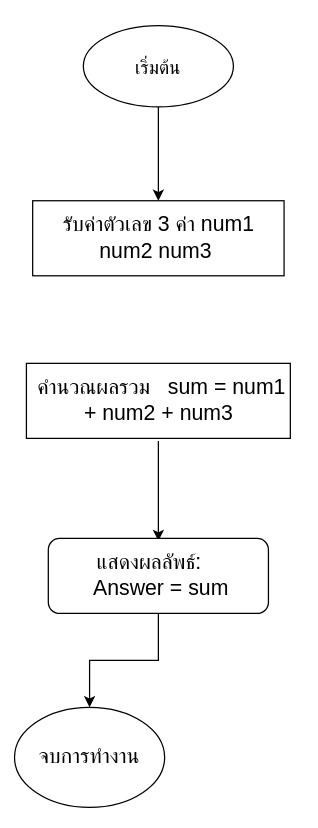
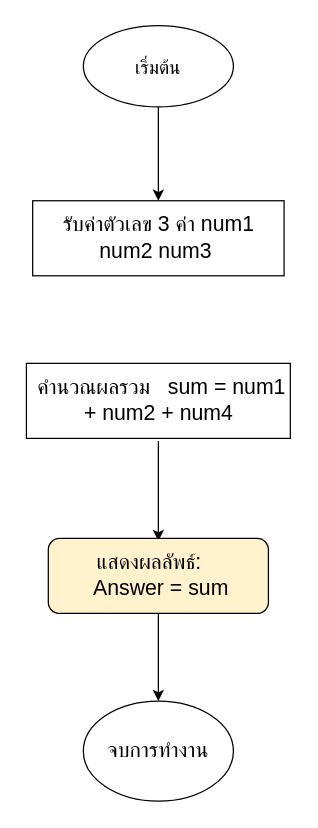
- <mxCell id="6" value="&lt;div&gt;&lt;span style=&quot;font-size: 17px;&quot;&gt;&amp;nbsp;คำนวณผลรวม&amp;nbsp; &amp;nbsp;&lt;/span&gt;&lt;span style=&quot;font-size: 17px; background-color: transparent; color: light-dark(rgb(0, 0, 0), rgb(255, 255, 255));&quot;&gt;sum = num1 + num2 + num3&lt;/span&gt;&lt;/div&gt;" style="rounded=0;whiteSpace=wrap;html=1;" parent="1" vertex="1"><mxGeometry x="20.5" y="290" width="211" height="60" as="geometry" /></mxCell>
+ <mxCell id="6" value="&lt;div&gt;&lt;span style=&quot;font-size: 17px;&quot;&gt;&amp;nbsp;คำนวณผลรวม&amp;nbsp; &amp;nbsp;&lt;/span&gt;&lt;span style=&quot;font-size: 17px; background-color: transparent; color: light-dark(rgb(0, 0, 0), rgb(255, 255, 255));&quot;&gt;sum = num1 + num2 + num4&lt;/span&gt;&lt;/div&gt;" style="rounded=0;whiteSpace=wrap;html=1;" parent="1" vertex="1"><mxGeometry x="20.5" y="290" width="211" height="60" as="geometry" /></mxCell>
- <mxCell id="8" value="&lt;div&gt;&lt;span style=&quot;font-size: 17px;&quot;&gt;แสดงผลลัพธ์:&amp;nbsp; &amp;nbsp;&lt;/span&gt;&lt;/div&gt;&lt;div&gt;&lt;span style=&quot;font-size: 17px; background-color: transparent; color: light-dark(rgb(0, 0, 0), rgb(255, 255, 255));&quot;&gt;&amp;nbsp;Answer = sum&lt;/span&gt;&lt;/div&gt;" style="rounded=1;whiteSpace=wrap;html=1;" parent="1" vertex="1"><mxGeometry x="38" y="430" width="176" height="60" as="geometry" /></mxCell>
+ <mxCell id="8" value="&lt;div&gt;&lt;span style=&quot;font-size: 17px;&quot;&gt;แสดงผลลัพธ์:&amp;nbsp; &amp;nbsp;&lt;/span&gt;&lt;/div&gt;&lt;div&gt;&lt;span style=&quot;font-size: 17px; background-color: transparent; color: light-dark(rgb(0, 0, 0), rgb(255, 255, 255));&quot;&gt;&amp;nbsp;Answer = sum&lt;/span&gt;&lt;/div&gt;" style="rounded=1;whiteSpace=wrap;html=1;fillColor=#fff2cc;" parent="1" vertex="1"><mxGeometry x="38" y="430" width="176" height="60" as="geometry" /></mxCell>
- <mxCell id="9" value="&lt;font style=&quot;font-size: 17px;&quot;&gt;จบการทำงาน&lt;/font&gt;" style="ellipse;whiteSpace=wrap;html=1;" parent="1" vertex="1"><mxGeometry x="11" y="565" width="120" height="80" as="geometry" /></mxCell>
+ <mxCell id="9" value="&lt;font style=&quot;font-size: 17px;&quot;&gt;จบการทำงาน&lt;/font&gt;" style="ellipse;whiteSpace=wrap;html=1;" parent="1" vertex="1"><mxGeometry x="66" y="560" width="120" height="80" as="geometry" /></mxCell>
